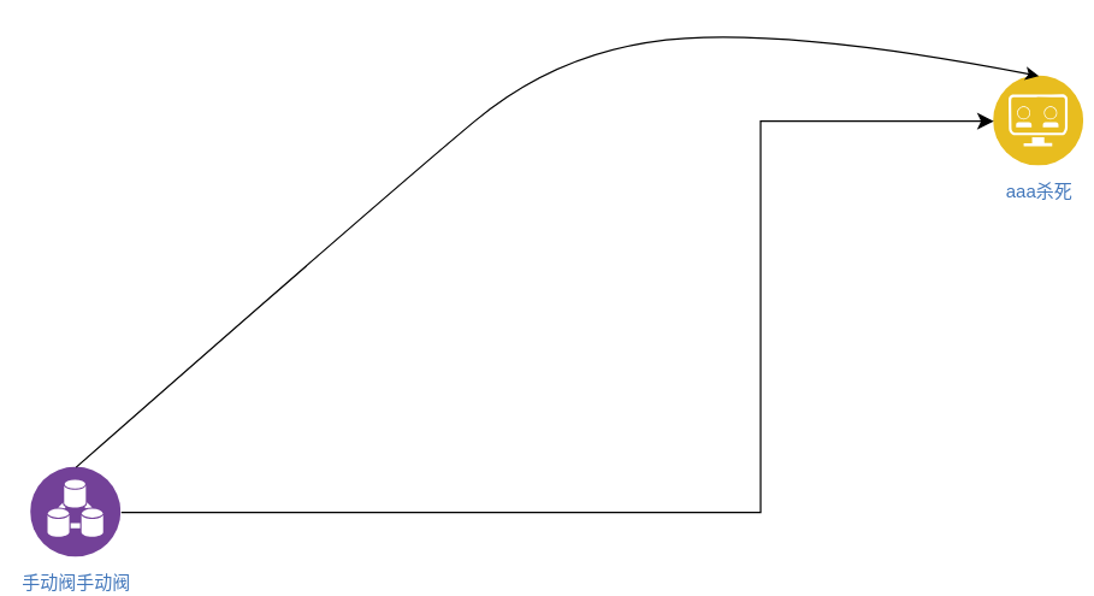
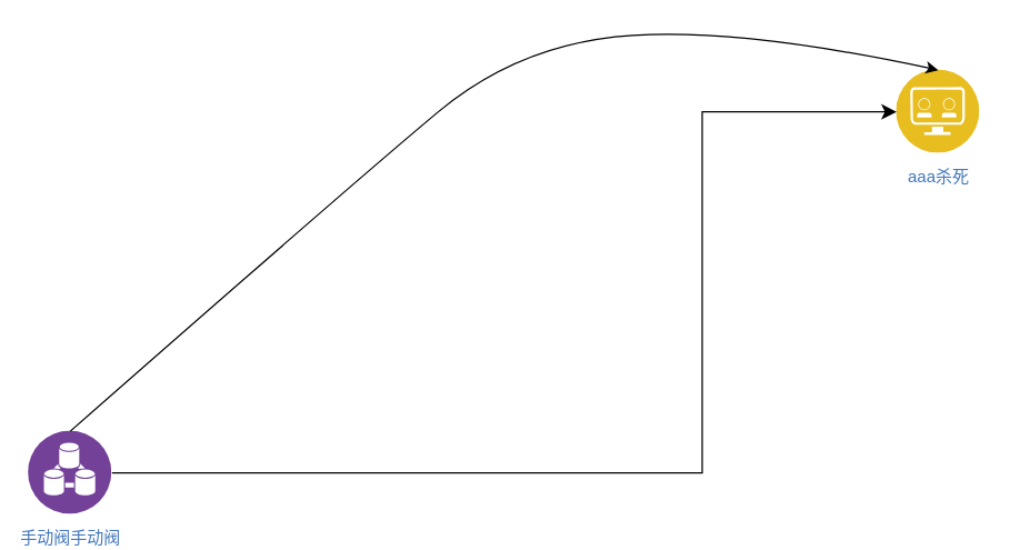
- <mxCell id="3" value="aaa杀死" style="image;aspect=fixed;perimeter=ellipsePerimeter;html=1;align=center;shadow=0;dashed=0;fontColor=#4277BB;labelBackgroundColor=default;fontSize=12;spacingTop=3;image=img/lib/ibm/applications/api_developer_portal.svg;" vertex="1" parent="1"><mxGeometry x="660" y="50" width="60" height="60" as="geometry" /></mxCell>
+ <mxCell id="3" value="aaa杀死" style="image;aspect=fixed;perimeter=ellipsePerimeter;html=1;align=center;shadow=0;dashed=0;fontColor=#4277BB;labelBackgroundColor=default;fontSize=12;spacingTop=3;image=img/lib/ibm/applications/api_developer_portal.svg;" vertex="1" parent="1"><mxGeometry x="645" y="50" width="60" height="60" as="geometry" /></mxCell>
